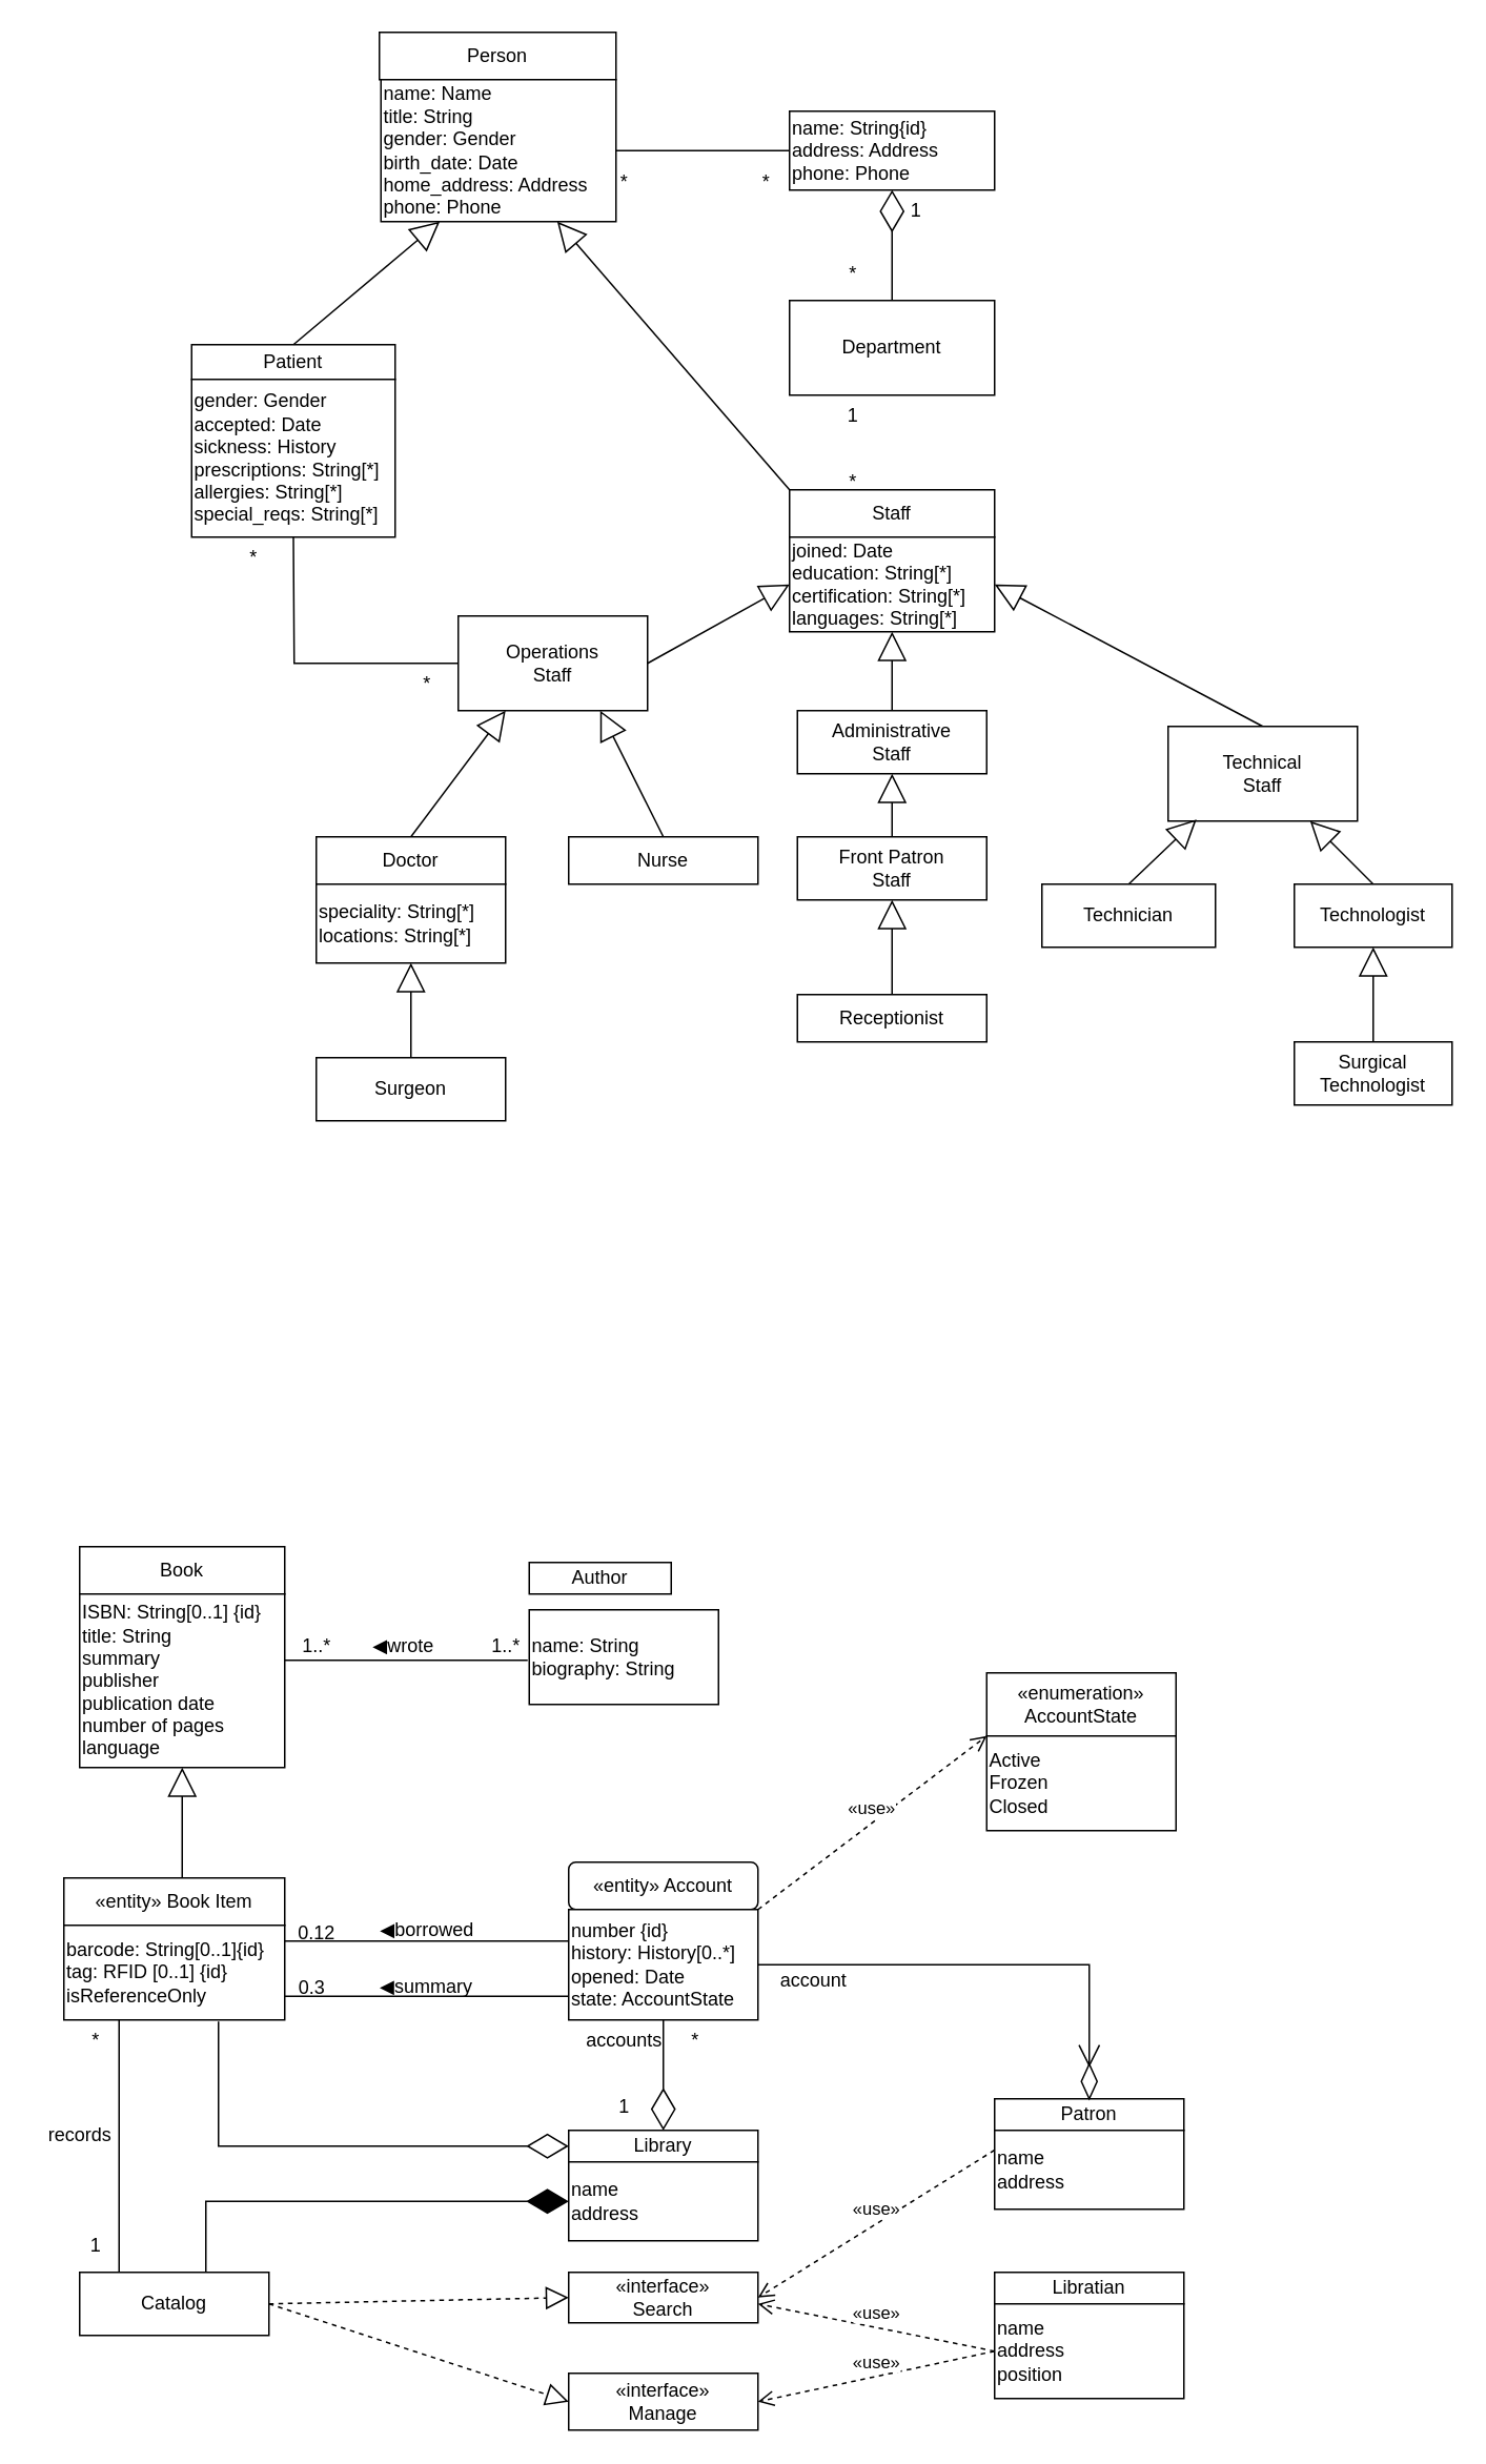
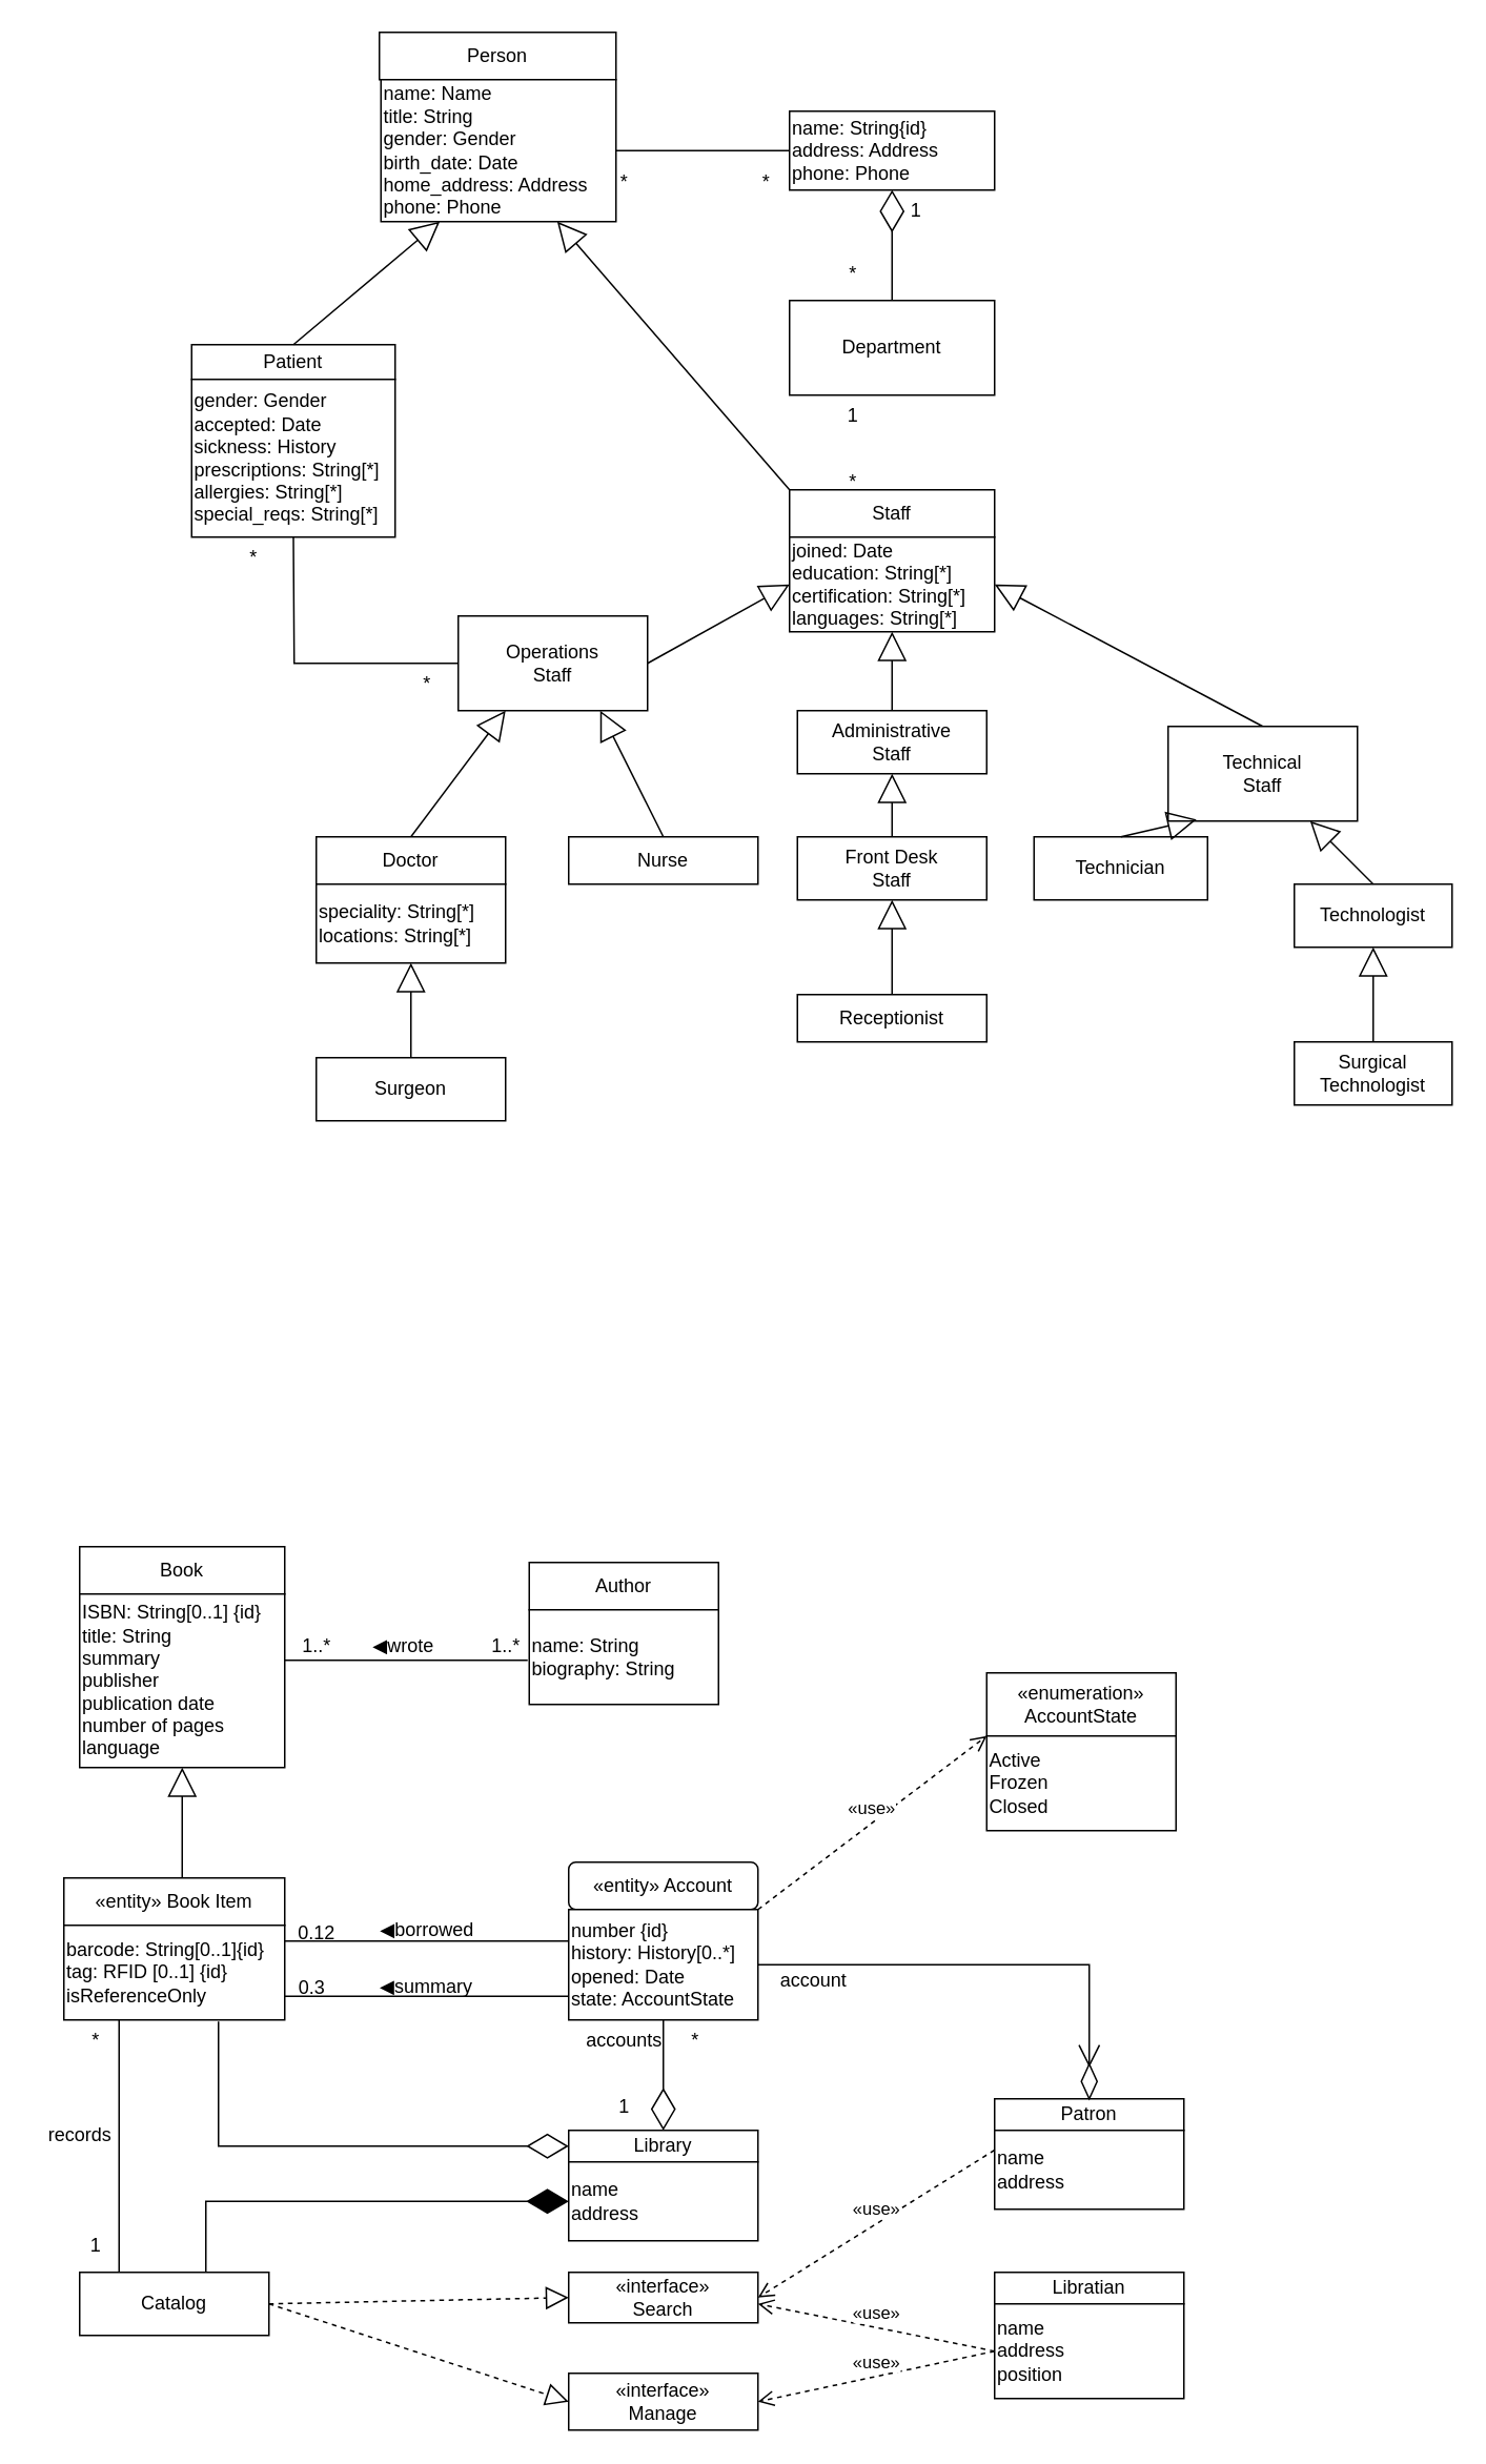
- <mxCell id="21" value="Front Patron&lt;div&gt;Staff&lt;/div&gt;" style="rounded=0;whiteSpace=wrap;html=1;" vertex="1" parent="1"><mxGeometry x="505" y="530" width="120" height="40" as="geometry" /></mxCell>
+ <mxCell id="21" value="Front Desk&lt;div&gt;Staff&lt;/div&gt;" style="rounded=0;whiteSpace=wrap;html=1;" vertex="1" parent="1"><mxGeometry x="505" y="530" width="120" height="40" as="geometry" /></mxCell>
- <mxCell id="40" value="Technician" style="rounded=0;whiteSpace=wrap;html=1;" vertex="1" parent="1"><mxGeometry x="660" y="560" width="110" height="40" as="geometry" /></mxCell>
+ <mxCell id="40" value="Technician" style="rounded=0;whiteSpace=wrap;html=1;" vertex="1" parent="1"><mxGeometry x="655" y="530" width="110" height="40" as="geometry" /></mxCell>
- <mxCell id="48" value="Author" style="rounded=0;whiteSpace=wrap;html=1;" vertex="1" parent="1"><mxGeometry x="335" y="990" width="90" height="20" as="geometry" /></mxCell>
+ <mxCell id="48" value="Author" style="rounded=0;whiteSpace=wrap;html=1;" vertex="1" parent="1"><mxGeometry x="335" y="990" width="120" height="30" as="geometry" /></mxCell>
